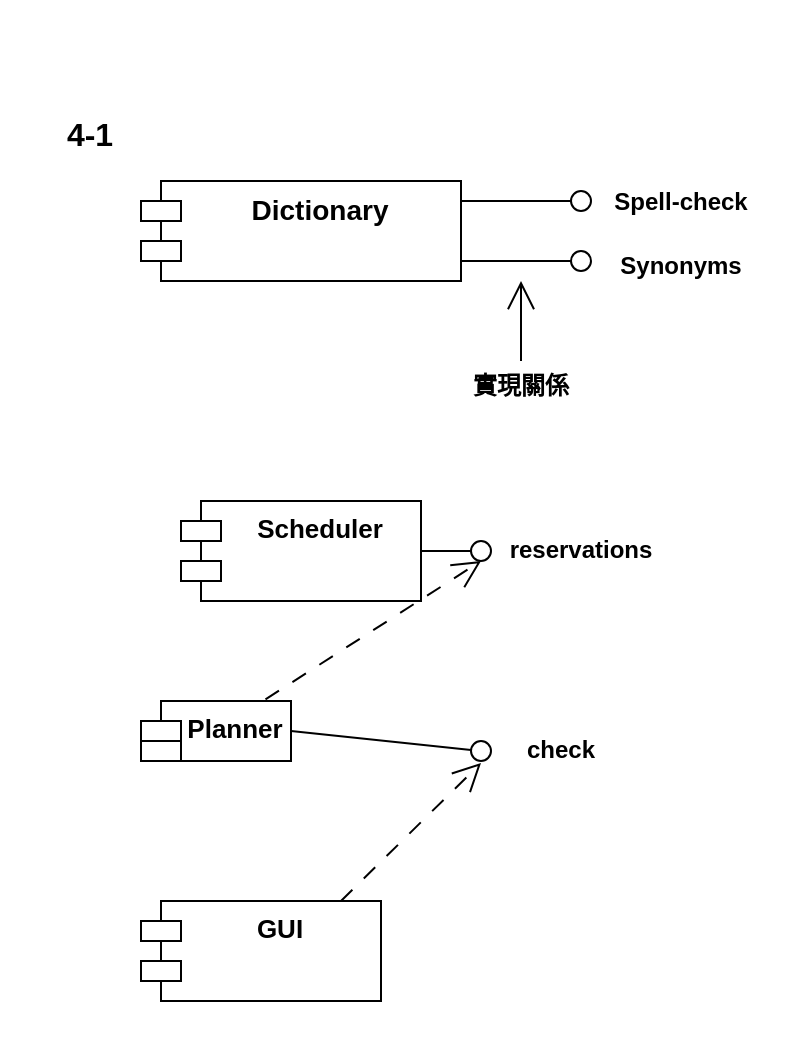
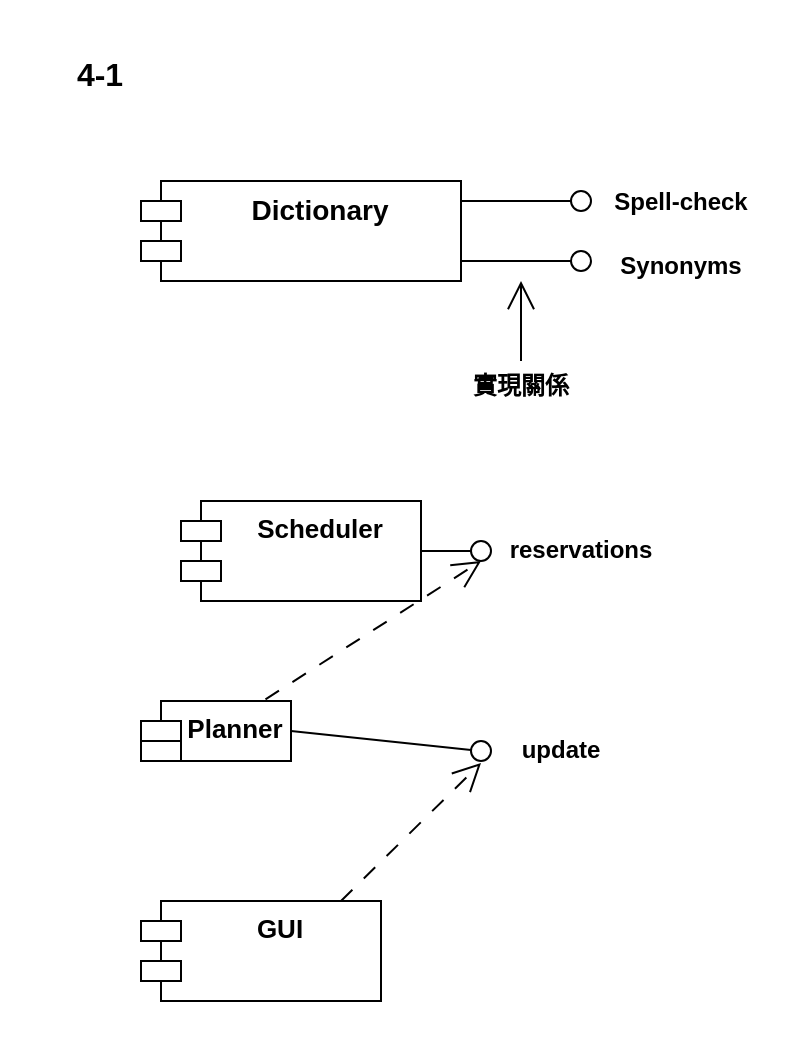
- <mxCell id="9" value="&lt;h1&gt;&lt;font style=&quot;font-size: 16px;&quot;&gt;4-1&lt;/font&gt;&lt;/h1&gt;" style="text;html=1;strokeColor=none;fillColor=none;align=center;verticalAlign=middle;whiteSpace=wrap;rounded=0;" vertex="1" parent="1"><mxGeometry x="15" y="50" width="60" height="30" as="geometry" /></mxCell>
+ <mxCell id="9" value="&lt;h1&gt;&lt;font style=&quot;font-size: 16px;&quot;&gt;4-1&lt;/font&gt;&lt;/h1&gt;" style="text;html=1;strokeColor=none;fillColor=none;align=center;verticalAlign=middle;whiteSpace=wrap;rounded=0;" vertex="1" parent="1"><mxGeometry x="20" y="20" width="60" height="30" as="geometry" /></mxCell>
- <mxCell id="18" value="check" style="text;align=center;fontStyle=1;verticalAlign=middle;spacingLeft=3;spacingRight=3;strokeColor=none;rotatable=0;points=[[0,0.5],[1,0.5]];portConstraint=eastwest;html=1;" vertex="1" parent="1"><mxGeometry x="240" y="362" width="80" height="26" as="geometry" /></mxCell>
+ <mxCell id="18" value="update" style="text;align=center;fontStyle=1;verticalAlign=middle;spacingLeft=3;spacingRight=3;strokeColor=none;rotatable=0;points=[[0,0.5],[1,0.5]];portConstraint=eastwest;html=1;" vertex="1" parent="1"><mxGeometry x="240" y="362" width="80" height="26" as="geometry" /></mxCell>
